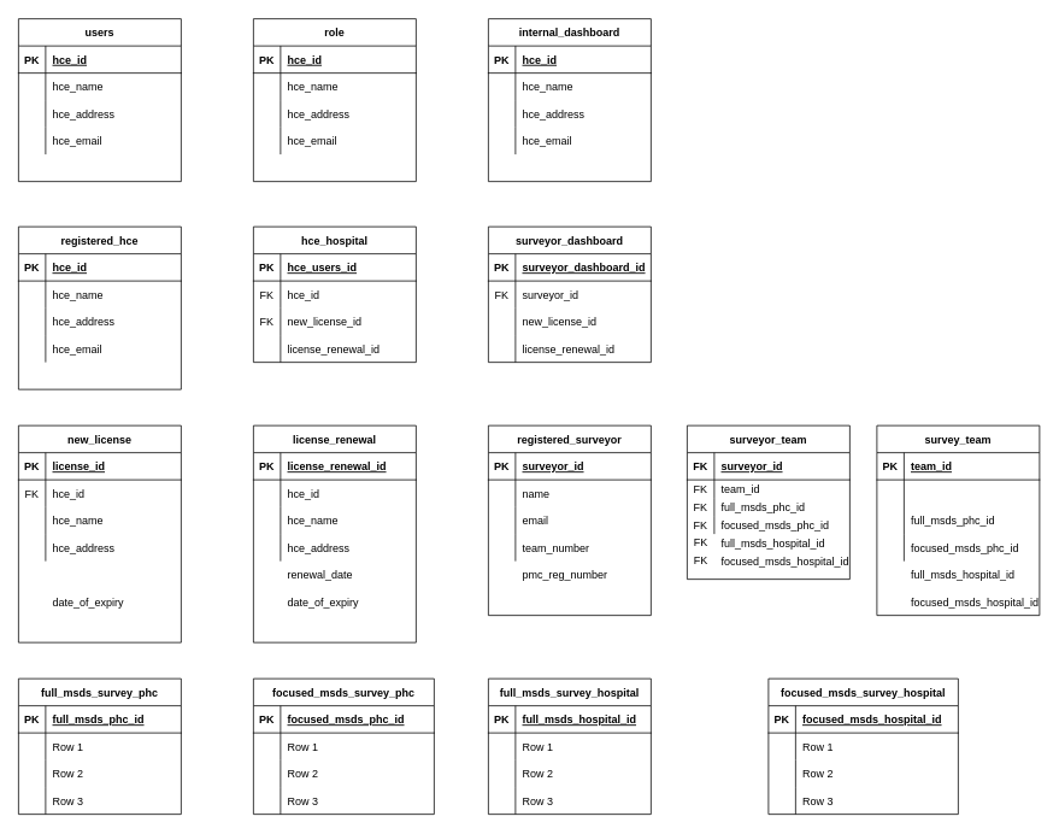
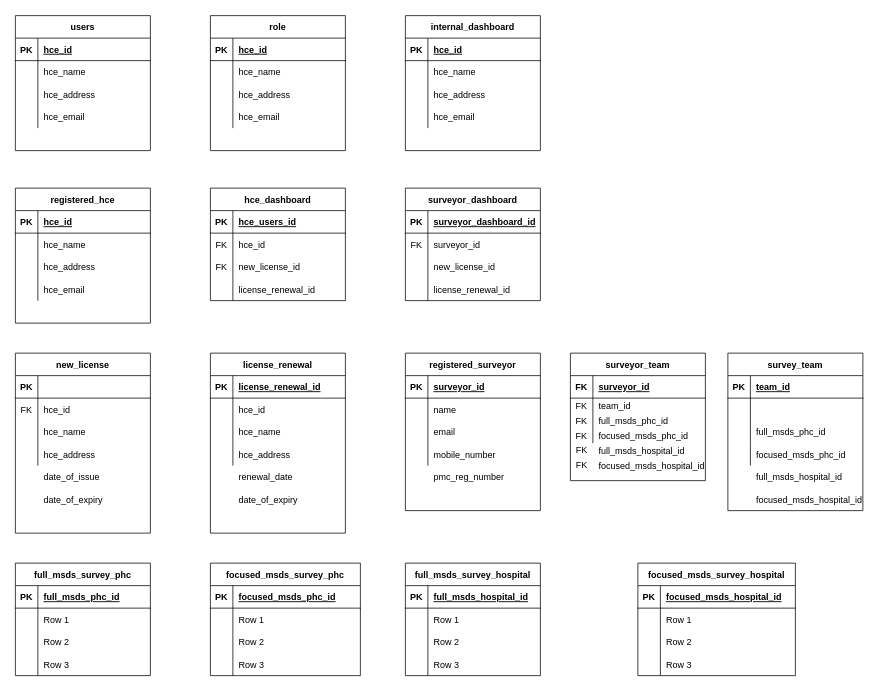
- <mxCell id="15" value="hce_hospital" style="shape=table;startSize=30;container=1;collapsible=1;childLayout=tableLayout;fixedRows=1;rowLines=0;fontStyle=1;align=center;resizeLast=1;" parent="1" vertex="1"><mxGeometry x="280" y="250" width="180" height="150" as="geometry" /></mxCell>
+ <mxCell id="15" value="hce_dashboard" style="shape=table;startSize=30;container=1;collapsible=1;childLayout=tableLayout;fixedRows=1;rowLines=0;fontStyle=1;align=center;resizeLast=1;" parent="1" vertex="1"><mxGeometry x="280" y="250" width="180" height="150" as="geometry" /></mxCell>
- <mxCell id="57" value="license_id" style="shape=partialRectangle;connectable=0;fillColor=none;top=0;left=0;bottom=0;right=0;align=left;spacingLeft=6;fontStyle=5;overflow=hidden;" parent="55" vertex="1"><mxGeometry x="30" width="150" height="30" as="geometry" /></mxCell>
- <mxCell id="53" value="team_number" style="shape=partialRectangle;connectable=0;fillColor=none;top=0;left=0;bottom=0;right=0;align=left;spacingLeft=6;overflow=hidden;" parent="51" vertex="1"><mxGeometry x="30" width="150" height="30" as="geometry" /></mxCell>
+ <mxCell id="53" value="mobile_number" style="shape=partialRectangle;connectable=0;fillColor=none;top=0;left=0;bottom=0;right=0;align=left;spacingLeft=6;overflow=hidden;" parent="51" vertex="1"><mxGeometry x="30" width="150" height="30" as="geometry" /></mxCell>
+ <mxCell id="106" value="date_of_issue" style="shape=partialRectangle;connectable=0;fillColor=none;top=0;left=0;bottom=0;right=0;align=left;spacingLeft=6;overflow=hidden;" parent="1" vertex="1"><mxGeometry x="50" y="620" width="150" height="30" as="geometry" /></mxCell>
